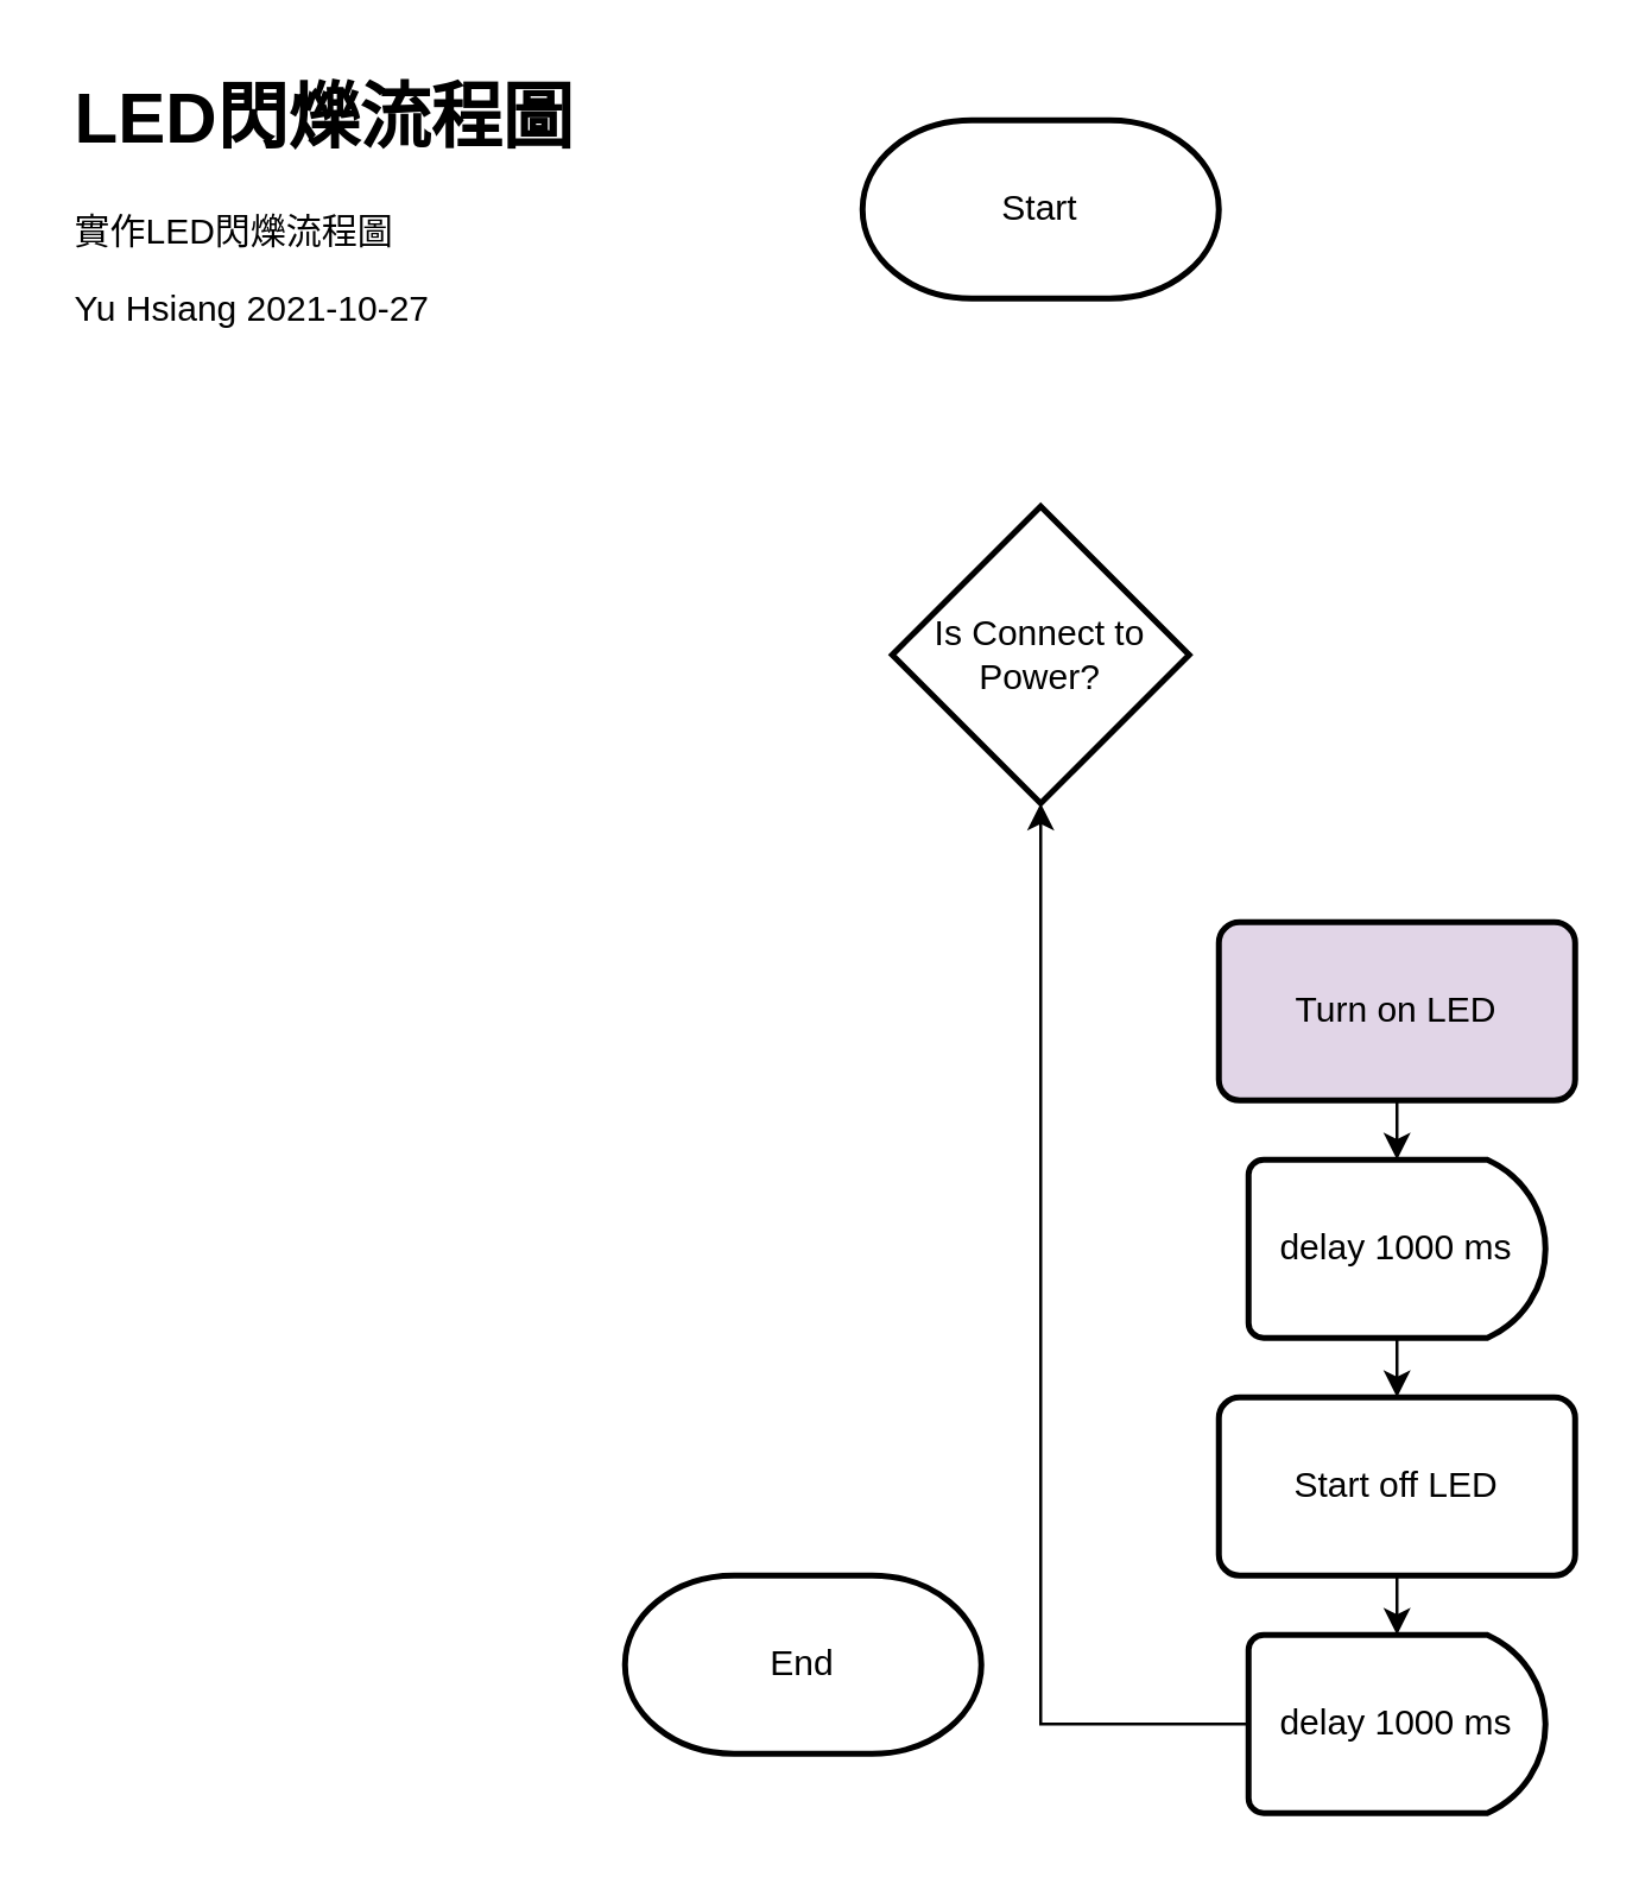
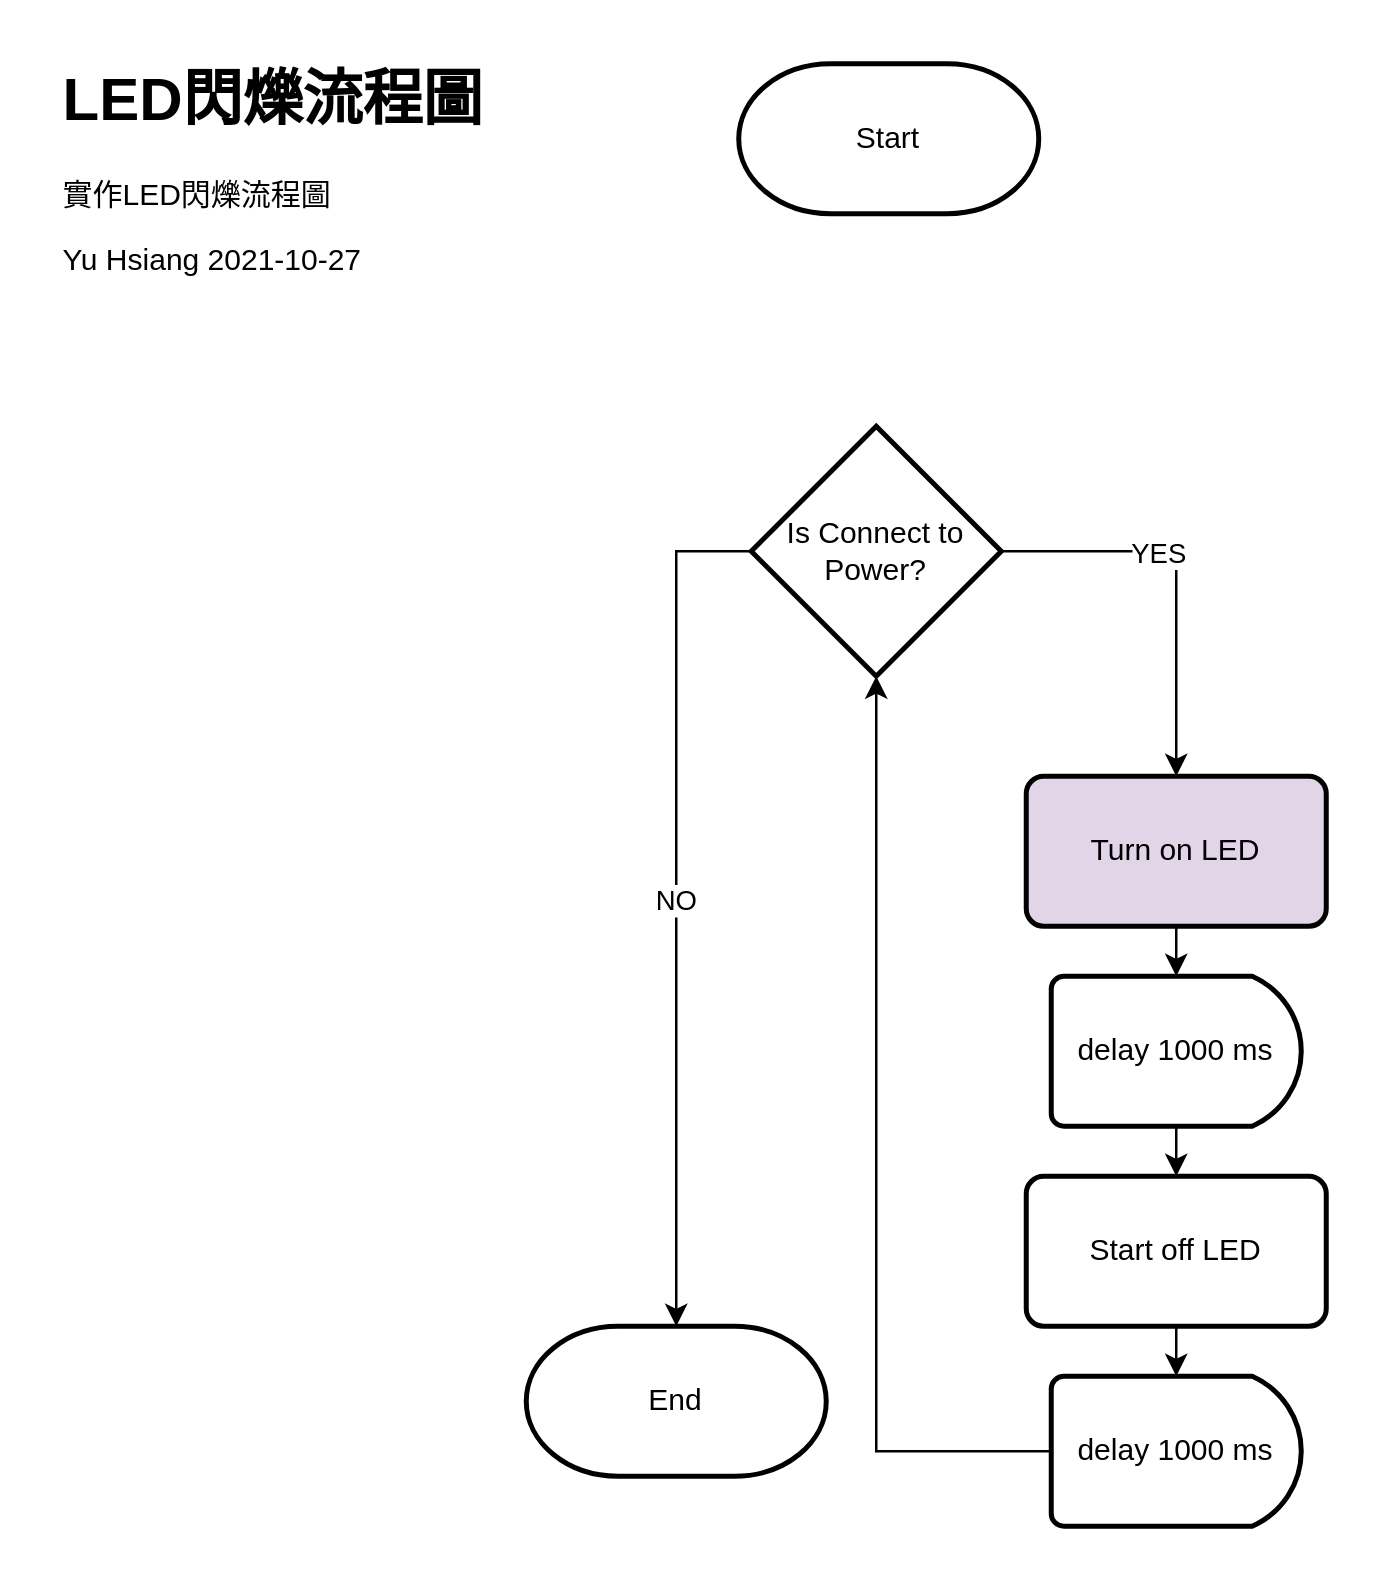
- <mxCell id="2" value="Start" style="strokeWidth=2;html=1;shape=mxgraph.flowchart.terminator;whiteSpace=wrap;" parent="1" vertex="1"><mxGeometry x="290" y="40" width="120" height="60" as="geometry" /></mxCell>
+ <mxCell id="2" value="Start" style="strokeWidth=2;html=1;shape=mxgraph.flowchart.terminator;whiteSpace=wrap;" parent="1" vertex="1"><mxGeometry x="295" y="25" width="120" height="60" as="geometry" /></mxCell>
+ <mxCell id="8" style="edgeStyle=orthogonalEdgeStyle;rounded=0;orthogonalLoop=1;jettySize=auto;html=1;exitX=1;exitY=0.5;exitDx=0;exitDy=0;exitPerimeter=0;" edge="1" parent="1" source="10" target="6"><mxGeometry relative="1" as="geometry" /></mxCell>
+ <mxCell id="9" value="YES" style="edgeLabel;html=1;align=center;verticalAlign=middle;resizable=0;points=[];" vertex="1" connectable="0" parent="8"><mxGeometry x="-0.219" relative="1" as="geometry"><mxPoint as="offset" /></mxGeometry></mxCell>
+ <mxCell id="7" value="NO" style="edgeStyle=orthogonalEdgeStyle;rounded=0;orthogonalLoop=1;jettySize=auto;html=1;exitX=0;exitY=0.5;exitDx=0;exitDy=0;exitPerimeter=0;" edge="1" parent="1" source="10" target="3"><mxGeometry relative="1" as="geometry" /></mxCell>
